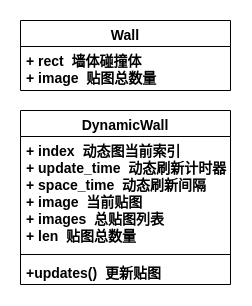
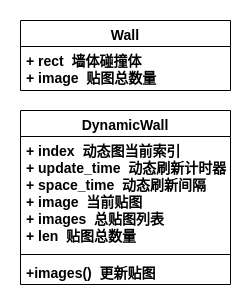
- <mxCell id="7" value="+updates()  更新贴图" style="text;strokeColor=none;fillColor=none;align=left;verticalAlign=top;spacingLeft=4;spacingRight=4;overflow=hidden;rotatable=0;points=[[0,0.5],[1,0.5]];portConstraint=eastwest;fontSize=14;fontStyle=1" vertex="1" parent="4"><mxGeometry y="148" width="210" height="26" as="geometry" /></mxCell>
+ <mxCell id="7" value="+images()  更新贴图" style="text;strokeColor=none;fillColor=none;align=left;verticalAlign=top;spacingLeft=4;spacingRight=4;overflow=hidden;rotatable=0;points=[[0,0.5],[1,0.5]];portConstraint=eastwest;fontSize=14;fontStyle=1" vertex="1" parent="4"><mxGeometry y="148" width="210" height="26" as="geometry" /></mxCell>
